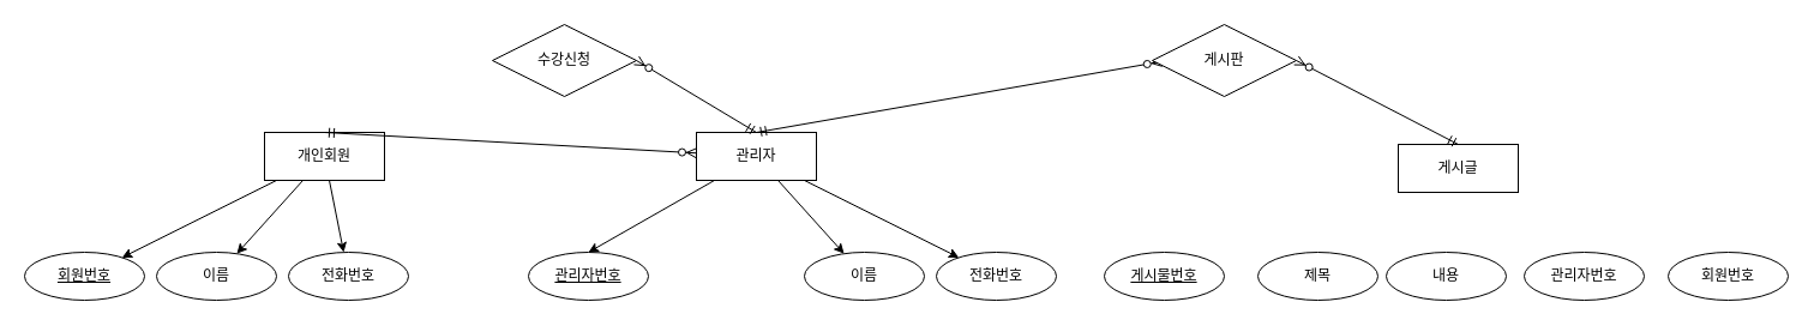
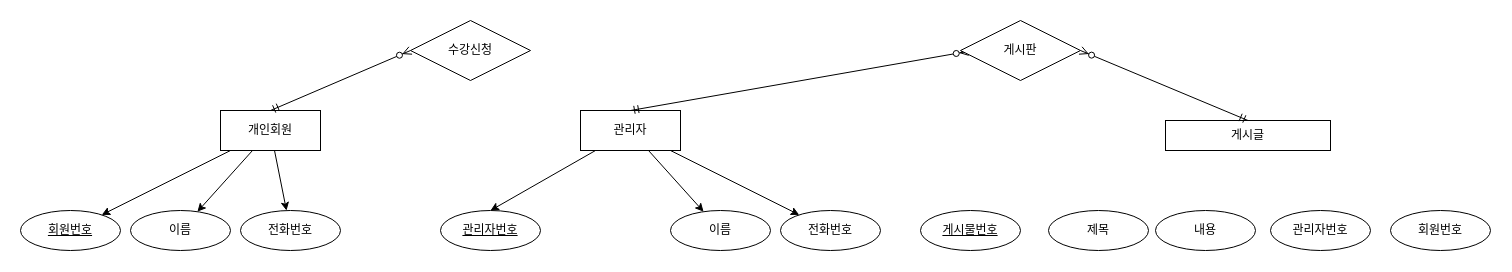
- <mxCell id="19" value="" style="fontSize=12;html=1;endArrow=ERzeroToMany;startArrow=ERmandOne;rounded=0;exitX=0.5;exitY=0;exitDx=0;exitDy=0;entryX=1;entryY=0.5;entryDx=0;entryDy=0;" parent="1" source="12" target="17" edge="1"><mxGeometry width="100" height="100" relative="1" as="geometry"><mxPoint x="1115" y="-150" as="sourcePoint" /><mxPoint x="1010" y="-80" as="targetPoint" /></mxGeometry></mxCell>
- <mxCell id="18" value="" style="fontSize=12;html=1;endArrow=ERzeroToMany;startArrow=ERmandOne;rounded=0;exitX=0.5;exitY=0;exitDx=0;exitDy=0;" parent="1" source="5" target="12" edge="1"><mxGeometry width="100" height="100" relative="1" as="geometry"><mxPoint x="520" y="-70" as="sourcePoint" /><mxPoint x="190" y="50" as="targetPoint" /></mxGeometry></mxCell>
+ <mxCell id="18" value="" style="fontSize=12;html=1;endArrow=ERzeroToMany;startArrow=ERmandOne;rounded=0;exitX=0.5;exitY=0;exitDx=0;exitDy=0;entryX=0;entryY=0.5;entryDx=0;entryDy=0;" parent="1" source="5" target="17" edge="1"><mxGeometry width="100" height="100" relative="1" as="geometry"><mxPoint x="520" y="-70" as="sourcePoint" /><mxPoint x="190" y="50" as="targetPoint" /></mxGeometry></mxCell>
- <mxCell id="16" value="게시글" style="whiteSpace=wrap;html=1;align=center;" parent="1" vertex="1"><mxGeometry x="1165" y="120" width="100" height="40" as="geometry" /></mxCell>
+ <mxCell id="16" value="게시글" style="whiteSpace=wrap;html=1;align=center;" parent="1" vertex="1"><mxGeometry x="1165" y="120" width="165" height="30" as="geometry" /></mxCell>
